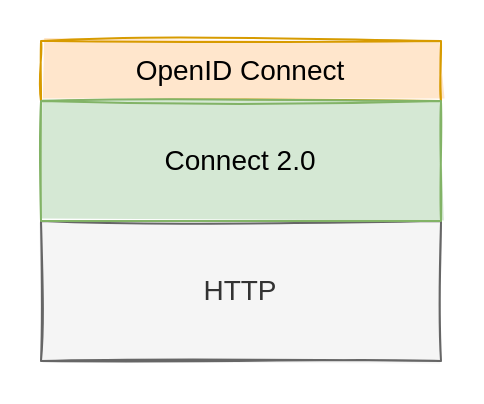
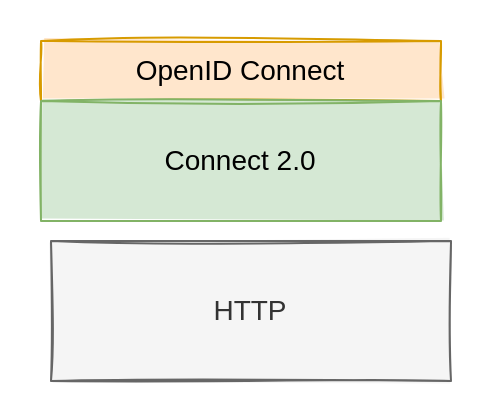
- <mxCell id="3" value="&lt;font style=&quot;font-size: 14px&quot;&gt;HTTP&lt;/font&gt;" style="rounded=0;whiteSpace=wrap;html=1;sketch=1;fillColor=#f5f5f5;strokeColor=#666666;fontColor=#333333;fillStyle=solid;" parent="1" vertex="1"><mxGeometry x="20" y="110" width="200" height="70" as="geometry" /></mxCell>
+ <mxCell id="3" value="&lt;font style=&quot;font-size: 14px&quot;&gt;HTTP&lt;/font&gt;" style="rounded=0;whiteSpace=wrap;html=1;sketch=1;fillColor=#f5f5f5;strokeColor=#666666;fontColor=#333333;fillStyle=solid;" parent="1" vertex="1"><mxGeometry x="25" y="120" width="200" height="70" as="geometry" /></mxCell>
